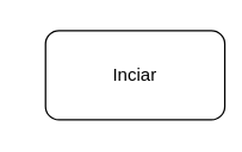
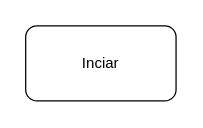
- <mxCell id="2" value="Inciar" style="rounded=1;whiteSpace=wrap;html=1;" vertex="1" parent="1"><mxGeometry x="30" y="20" width="120" height="60" as="geometry" /></mxCell>
+ <mxCell id="2" value="Inciar" style="rounded=1;whiteSpace=wrap;html=1;" vertex="1" parent="1"><mxGeometry x="20" y="20" width="120" height="60" as="geometry" /></mxCell>
